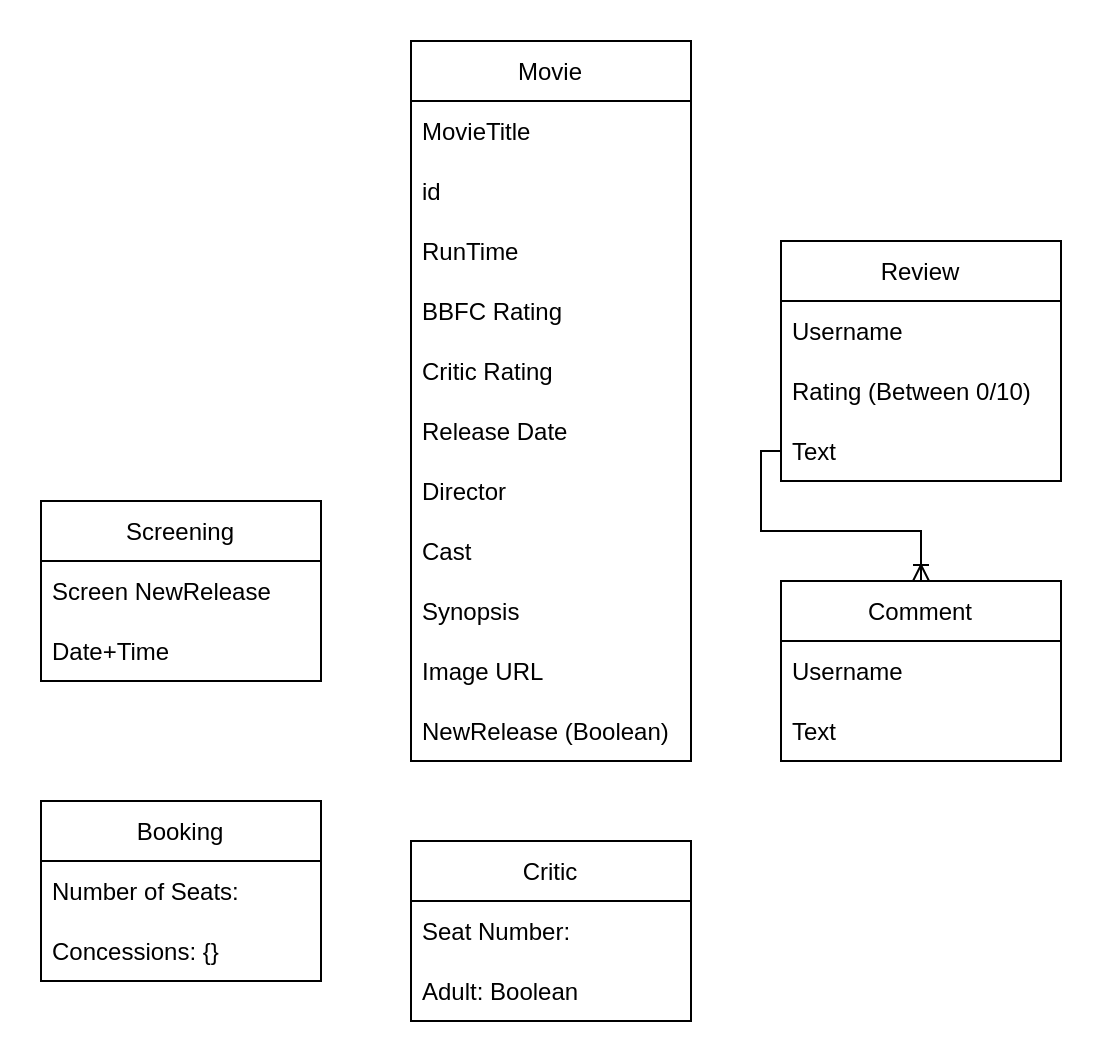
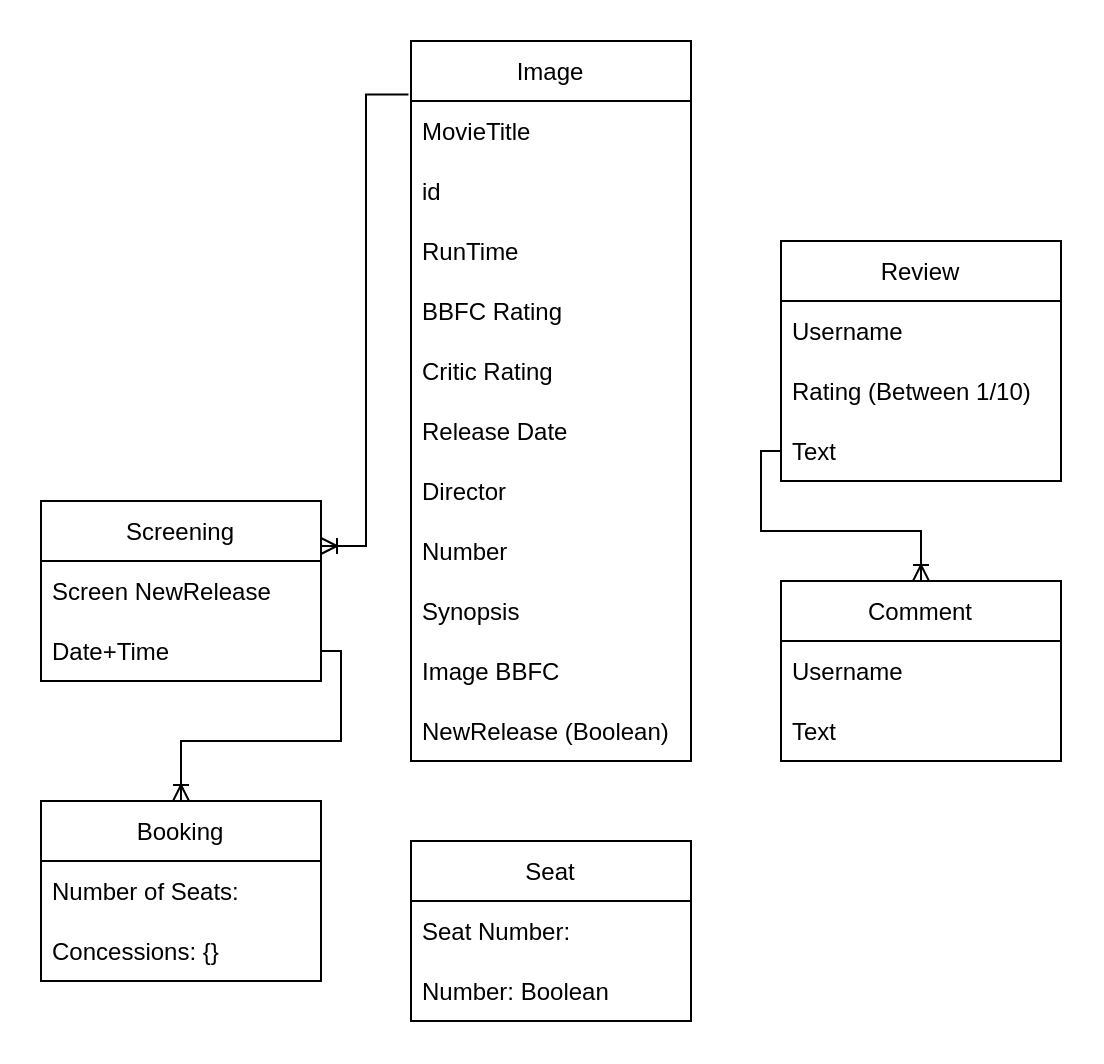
- <mxCell id="15" value="Movie" style="swimlane;fontStyle=0;childLayout=stackLayout;horizontal=1;startSize=30;horizontalStack=0;resizeParent=1;resizeParentMax=0;resizeLast=0;collapsible=1;marginBottom=0;" parent="1" vertex="1"><mxGeometry x="205" y="20" width="140" height="360" as="geometry" /></mxCell>
+ <mxCell id="15" value="Image" style="swimlane;fontStyle=0;childLayout=stackLayout;horizontal=1;startSize=30;horizontalStack=0;resizeParent=1;resizeParentMax=0;resizeLast=0;collapsible=1;marginBottom=0;" parent="1" vertex="1"><mxGeometry x="205" y="20" width="140" height="360" as="geometry" /></mxCell>
+ <mxCell id="27" value="" style="fontSize=12;html=1;endArrow=ERoneToMany;rounded=0;entryX=1;entryY=0.25;entryDx=0;entryDy=0;exitX=-0.009;exitY=-0.109;exitDx=0;exitDy=0;exitPerimeter=0;edgeStyle=orthogonalEdgeStyle;" parent="1" source="16" target="8" edge="1"><mxGeometry width="100" height="100" relative="1" as="geometry"><mxPoint x="200" y="170" as="sourcePoint" /><mxPoint x="320" y="350" as="targetPoint" /></mxGeometry></mxCell>
- <mxCell id="13" value="Rating (Between 0/10)" style="text;strokeColor=none;fillColor=none;align=left;verticalAlign=middle;spacingLeft=4;spacingRight=4;overflow=hidden;points=[[0,0.5],[1,0.5]];portConstraint=eastwest;rotatable=0;" parent="11" vertex="1"><mxGeometry y="60" width="140" height="30" as="geometry" /></mxCell>
+ <mxCell id="13" value="Rating (Between 1/10)" style="text;strokeColor=none;fillColor=none;align=left;verticalAlign=middle;spacingLeft=4;spacingRight=4;overflow=hidden;points=[[0,0.5],[1,0.5]];portConstraint=eastwest;rotatable=0;" parent="11" vertex="1"><mxGeometry y="60" width="140" height="30" as="geometry" /></mxCell>
- <mxCell id="23" value="Cast" style="text;strokeColor=none;fillColor=none;align=left;verticalAlign=middle;spacingLeft=4;spacingRight=4;overflow=hidden;points=[[0,0.5],[1,0.5]];portConstraint=eastwest;rotatable=0;" parent="15" vertex="1"><mxGeometry y="240" width="140" height="30" as="geometry" /></mxCell>
+ <mxCell id="23" value="Number" style="text;strokeColor=none;fillColor=none;align=left;verticalAlign=middle;spacingLeft=4;spacingRight=4;overflow=hidden;points=[[0,0.5],[1,0.5]];portConstraint=eastwest;rotatable=0;" parent="15" vertex="1"><mxGeometry y="240" width="140" height="30" as="geometry" /></mxCell>
- <mxCell id="25" value="Image URL" style="text;strokeColor=none;fillColor=none;align=left;verticalAlign=middle;spacingLeft=4;spacingRight=4;overflow=hidden;points=[[0,0.5],[1,0.5]];portConstraint=eastwest;rotatable=0;" parent="15" vertex="1"><mxGeometry y="300" width="140" height="30" as="geometry" /></mxCell>
+ <mxCell id="25" value="Image BBFC" style="text;strokeColor=none;fillColor=none;align=left;verticalAlign=middle;spacingLeft=4;spacingRight=4;overflow=hidden;points=[[0,0.5],[1,0.5]];portConstraint=eastwest;rotatable=0;" parent="15" vertex="1"><mxGeometry y="300" width="140" height="30" as="geometry" /></mxCell>
+ <mxCell id="29" value="" style="fontSize=12;html=1;endArrow=ERoneToMany;rounded=0;entryX=0.5;entryY=0;entryDx=0;entryDy=0;exitX=1;exitY=0.5;exitDx=0;exitDy=0;edgeStyle=orthogonalEdgeStyle;" parent="1" source="10" target="2" edge="1"><mxGeometry width="100" height="100" relative="1" as="geometry"><mxPoint x="120" y="440" as="sourcePoint" /><mxPoint x="340" y="470" as="targetPoint" /></mxGeometry></mxCell>
- <mxCell id="30" value="Critic" style="swimlane;fontStyle=0;childLayout=stackLayout;horizontal=1;startSize=30;horizontalStack=0;resizeParent=1;resizeParentMax=0;resizeLast=0;collapsible=1;marginBottom=0;" parent="1" vertex="1"><mxGeometry x="205" y="420" width="140" height="90" as="geometry" /></mxCell>
+ <mxCell id="30" value="Seat" style="swimlane;fontStyle=0;childLayout=stackLayout;horizontal=1;startSize=30;horizontalStack=0;resizeParent=1;resizeParentMax=0;resizeLast=0;collapsible=1;marginBottom=0;" parent="1" vertex="1"><mxGeometry x="205" y="420" width="140" height="90" as="geometry" /></mxCell>
- <mxCell id="32" value="Adult: Boolean" style="text;strokeColor=none;fillColor=none;align=left;verticalAlign=middle;spacingLeft=4;spacingRight=4;overflow=hidden;points=[[0,0.5],[1,0.5]];portConstraint=eastwest;rotatable=0;" parent="30" vertex="1"><mxGeometry y="60" width="140" height="30" as="geometry" /></mxCell>
+ <mxCell id="32" value="Number: Boolean" style="text;strokeColor=none;fillColor=none;align=left;verticalAlign=middle;spacingLeft=4;spacingRight=4;overflow=hidden;points=[[0,0.5],[1,0.5]];portConstraint=eastwest;rotatable=0;" parent="30" vertex="1"><mxGeometry y="60" width="140" height="30" as="geometry" /></mxCell>
